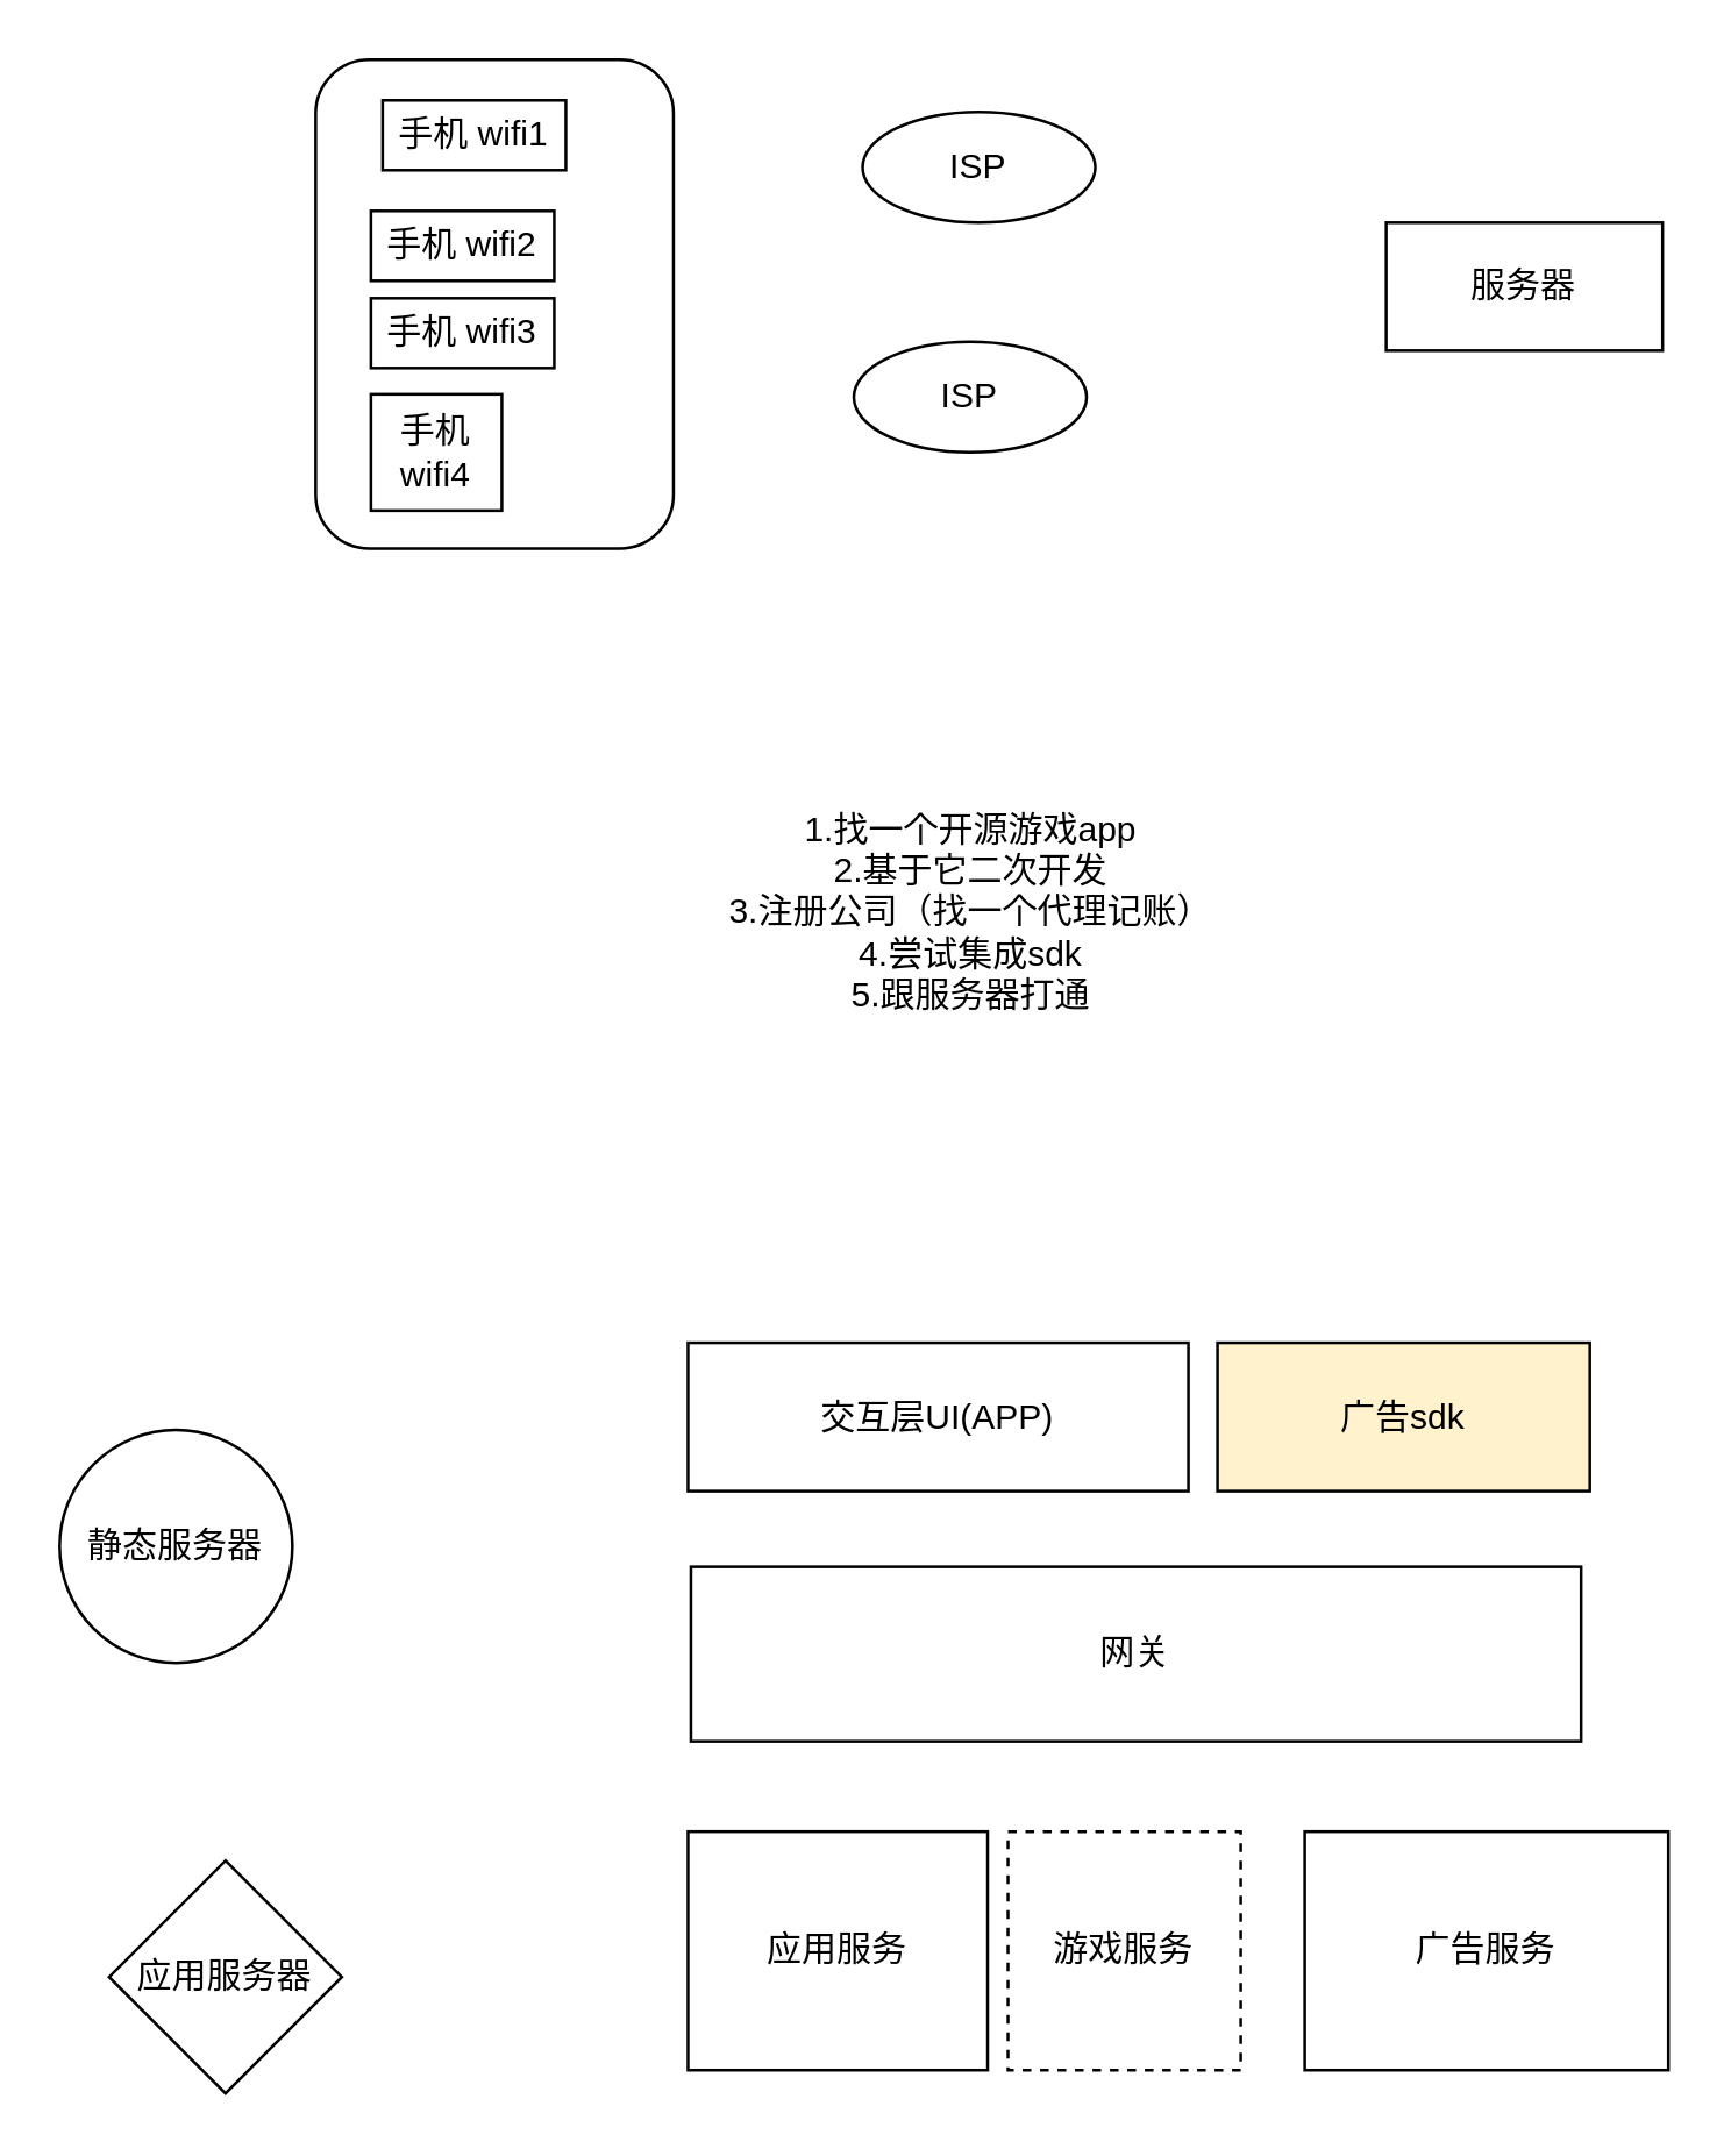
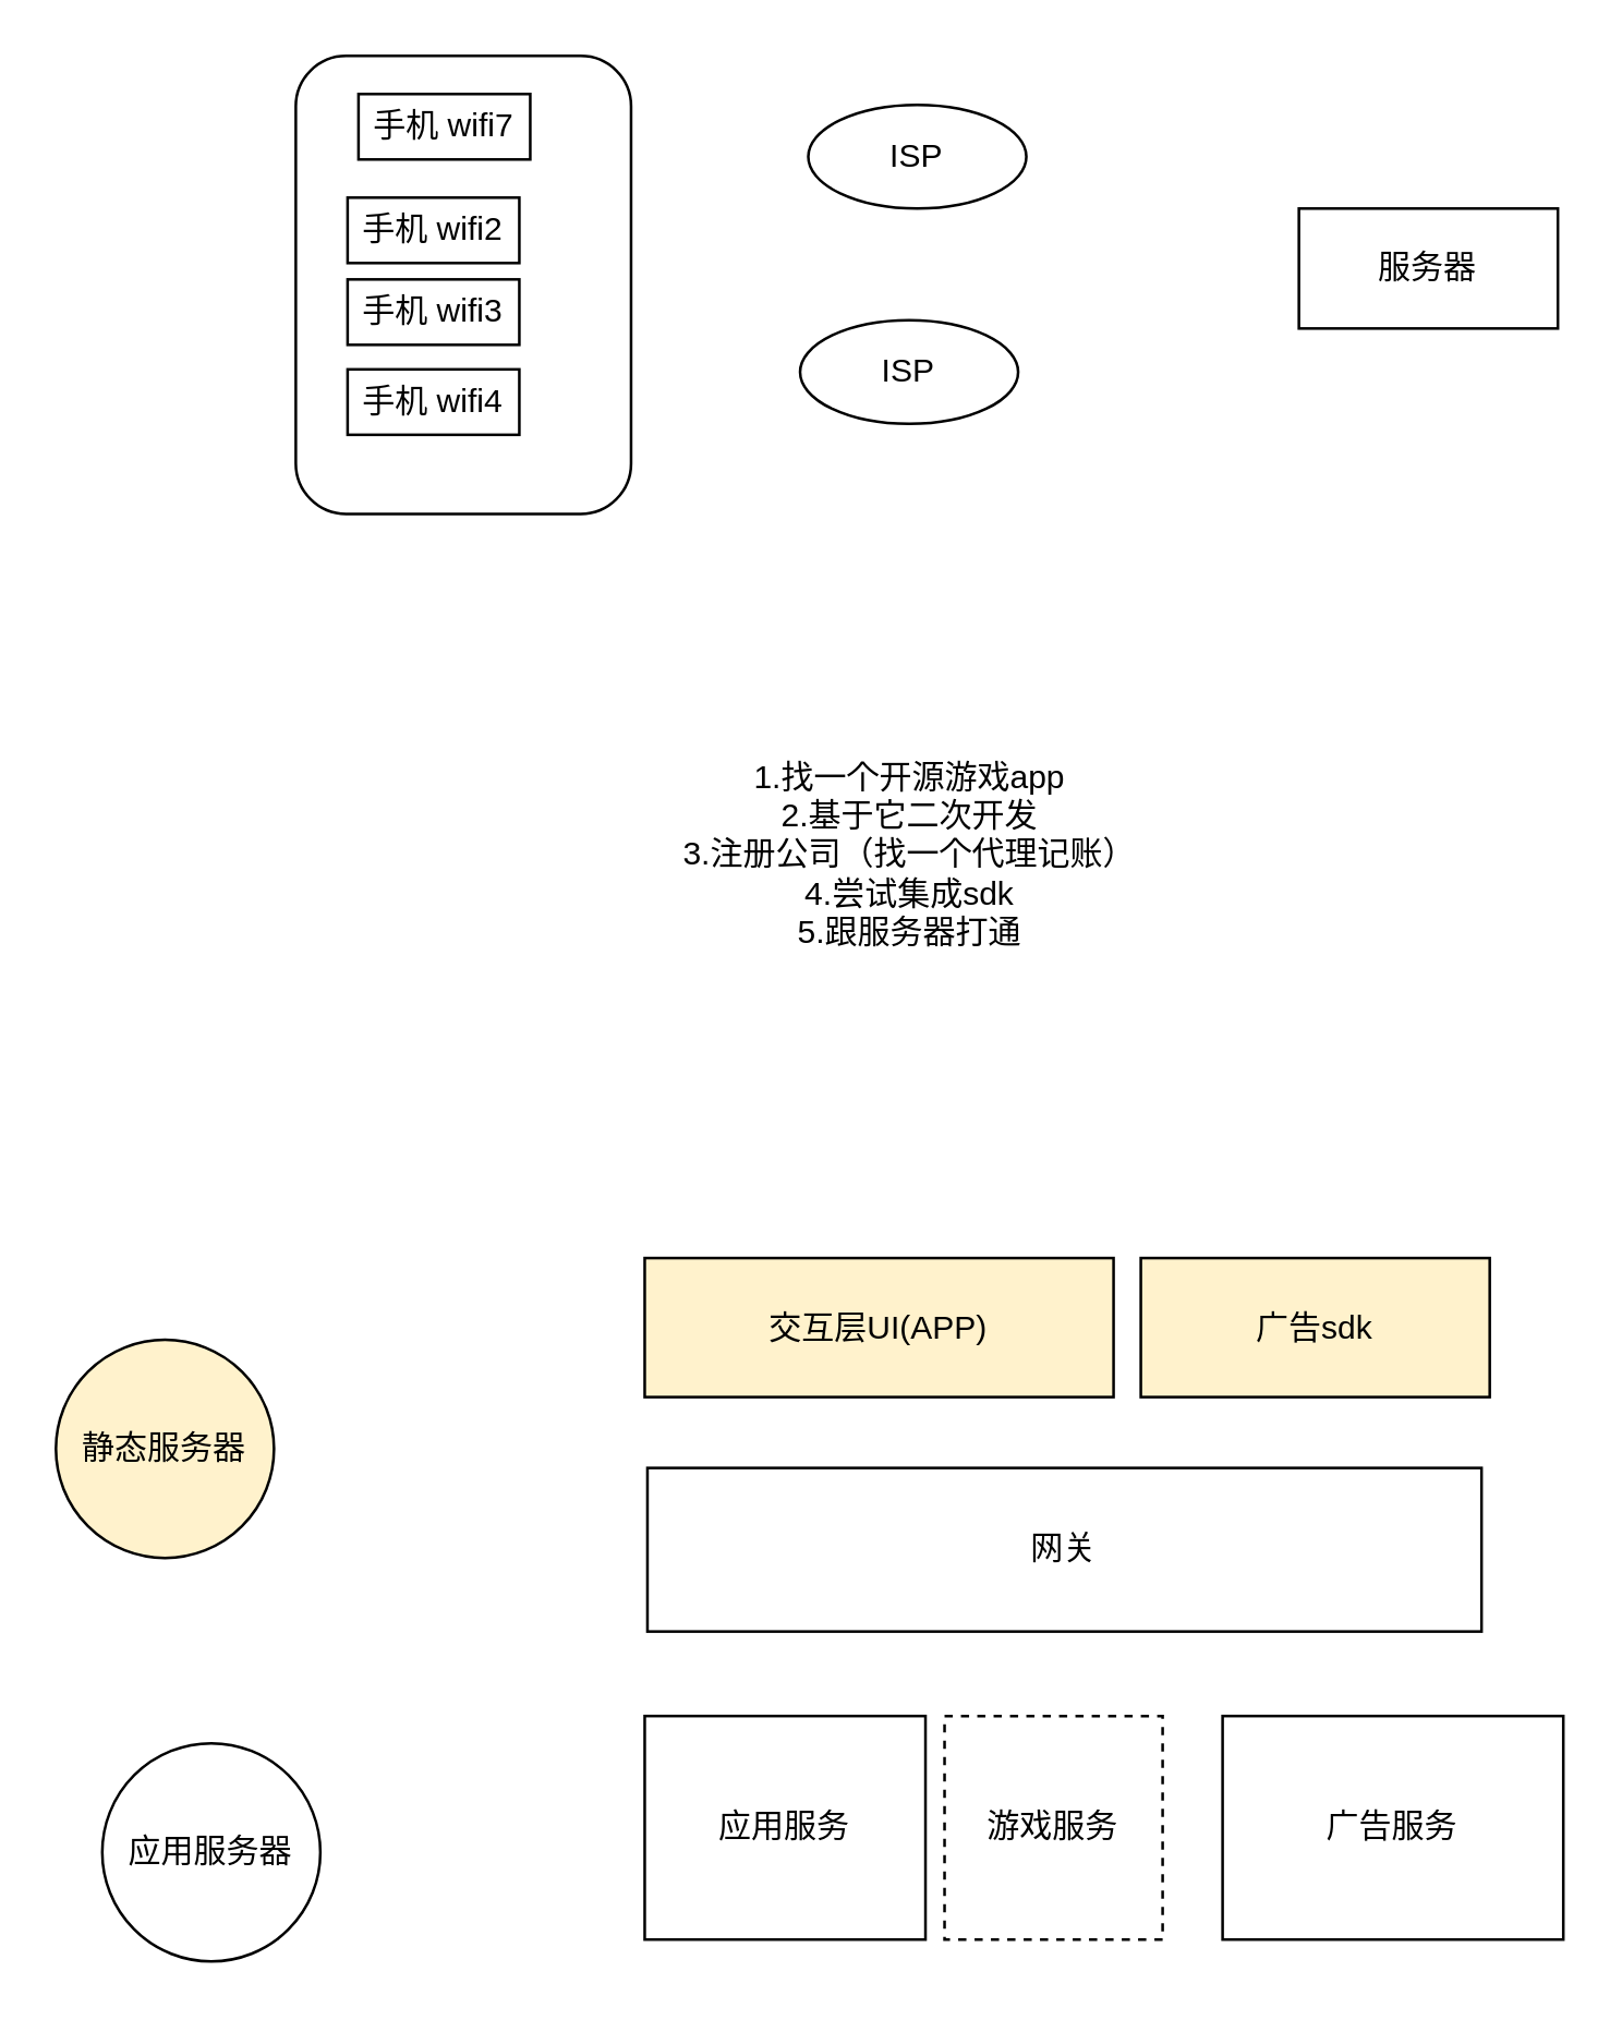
- <mxCell id="3" value="手机 wifi1" style="rounded=0;whiteSpace=wrap;html=1;" vertex="1" parent="1"><mxGeometry x="131" y="34" width="63" height="24" as="geometry" /></mxCell>
+ <mxCell id="3" value="手机 wifi7" style="rounded=0;whiteSpace=wrap;html=1;" vertex="1" parent="1"><mxGeometry x="131" y="34" width="63" height="24" as="geometry" /></mxCell>
- <mxCell id="9" value="手机 wifi4" style="rounded=0;whiteSpace=wrap;html=1;" vertex="1" parent="1"><mxGeometry x="127" y="135" width="45" height="40" as="geometry" /></mxCell>
+ <mxCell id="9" value="手机 wifi4" style="rounded=0;whiteSpace=wrap;html=1;" vertex="1" parent="1"><mxGeometry x="127" y="135" width="63" height="24" as="geometry" /></mxCell>
- <mxCell id="11" value="交互层UI(APP)" style="rounded=0;whiteSpace=wrap;html=1;" vertex="1" parent="1"><mxGeometry x="236" y="461" width="172" height="51" as="geometry" /></mxCell>
+ <mxCell id="11" value="交互层UI(APP)" style="rounded=0;whiteSpace=wrap;html=1;fillColor=#fff2cc;" vertex="1" parent="1"><mxGeometry x="236" y="461" width="172" height="51" as="geometry" /></mxCell>
- <mxCell id="17" value="静态服务器" style="ellipse;whiteSpace=wrap;html=1;aspect=fixed;" vertex="1" parent="1"><mxGeometry x="20" y="491" width="80" height="80" as="geometry" /></mxCell>
+ <mxCell id="17" value="静态服务器" style="ellipse;whiteSpace=wrap;html=1;aspect=fixed;fillColor=#fff2cc;" vertex="1" parent="1"><mxGeometry x="20" y="491" width="80" height="80" as="geometry" /></mxCell>
- <mxCell id="18" value="应用服务器" style="rhombus;whiteSpace=wrap;html=1;aspect=fixed;" vertex="1" parent="1"><mxGeometry x="37" y="639" width="80" height="80" as="geometry" /></mxCell>
+ <mxCell id="18" value="应用服务器" style="ellipse;whiteSpace=wrap;html=1;aspect=fixed;" vertex="1" parent="1"><mxGeometry x="37" y="639" width="80" height="80" as="geometry" /></mxCell>
